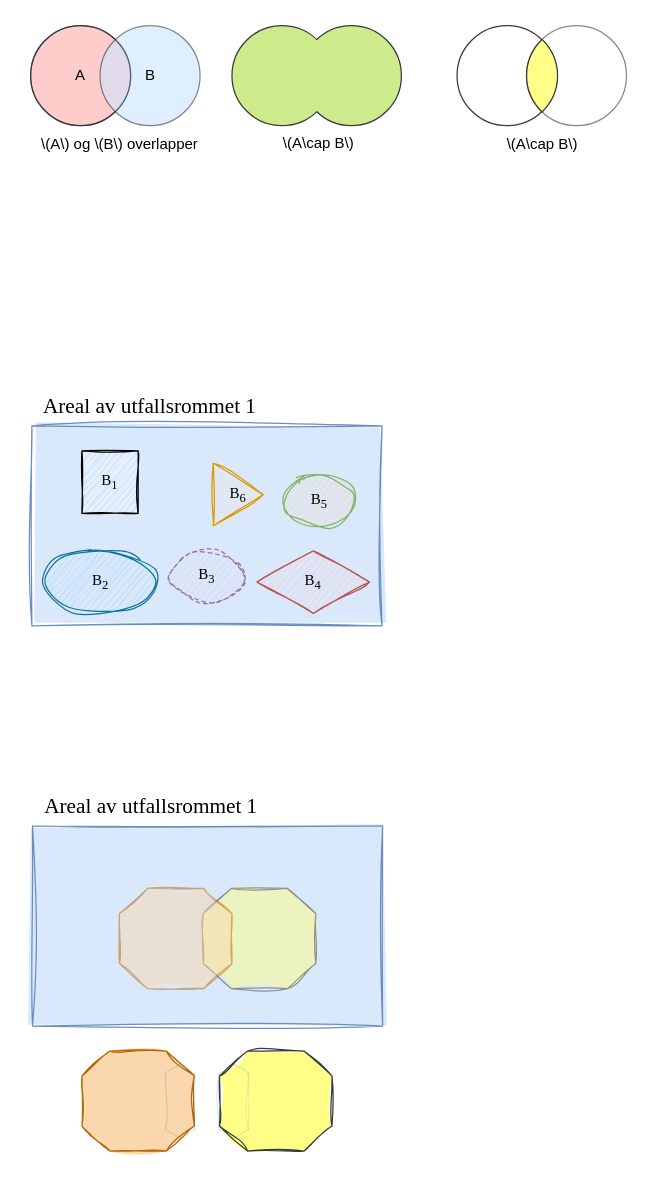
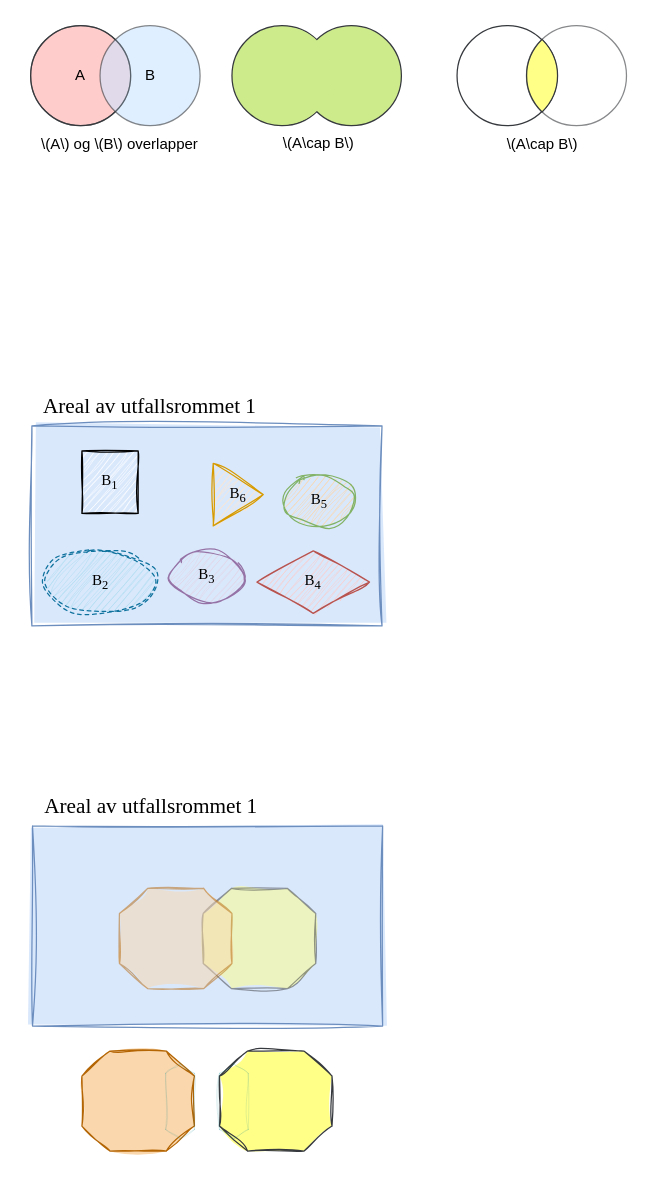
- <mxCell id="6" value="B&lt;sub style=&quot;border-color: var(--border-color);&quot;&gt;3&lt;/sub&gt;" style="ellipse;whiteSpace=wrap;html=1;sketch=1;curveFitting=1;jiggle=2;fontFamily=Handlee;fillColor=#e1d5e7;strokeColor=#9673a6;dashed=1;" vertex="1" parent="1"><mxGeometry x="135" y="440" width="60" height="40" as="geometry" /></mxCell>
+ <mxCell id="6" value="B&lt;sub style=&quot;border-color: var(--border-color);&quot;&gt;3&lt;/sub&gt;" style="ellipse;whiteSpace=wrap;html=1;sketch=1;curveFitting=1;jiggle=2;fontFamily=Handlee;fillColor=#e1d5e7;strokeColor=#9673a6;" vertex="1" parent="1"><mxGeometry x="135" y="440" width="60" height="40" as="geometry" /></mxCell>
- <mxCell id="4" value="B&lt;sub style=&quot;border-color: var(--border-color);&quot;&gt;2&lt;/sub&gt;" style="ellipse;whiteSpace=wrap;html=1;sketch=1;curveFitting=1;jiggle=2;fontFamily=Handlee;fillColor=#b1ddf0;strokeColor=#10739e;" vertex="1" parent="1"><mxGeometry x="35" y="440" width="90" height="50" as="geometry" /></mxCell>
+ <mxCell id="4" value="B&lt;sub style=&quot;border-color: var(--border-color);&quot;&gt;2&lt;/sub&gt;" style="ellipse;whiteSpace=wrap;html=1;sketch=1;curveFitting=1;jiggle=2;fontFamily=Handlee;fillColor=#b1ddf0;strokeColor=#10739e;dashed=1;" vertex="1" parent="1"><mxGeometry x="35" y="440" width="90" height="50" as="geometry" /></mxCell>
